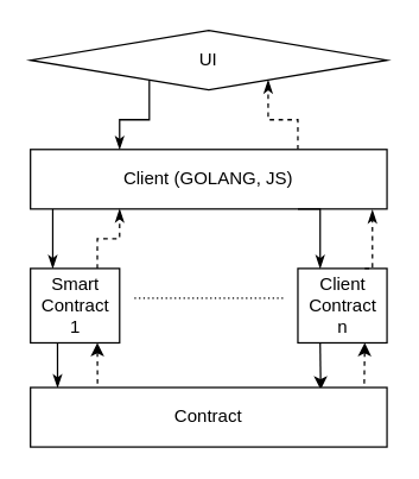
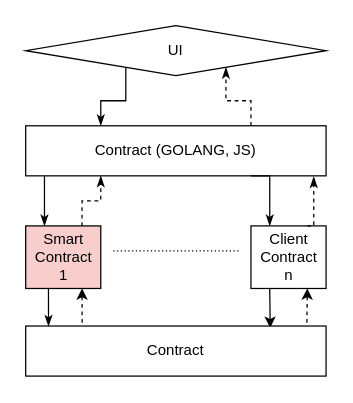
- <mxCell id="4" value="Client (GOLANG, JS)" style="rounded=0;whiteSpace=wrap;html=1;" parent="1" vertex="1"><mxGeometry x="20" y="100" width="240" height="40" as="geometry" /></mxCell>
+ <mxCell id="4" value="Contract (GOLANG, JS)" style="rounded=0;whiteSpace=wrap;html=1;" parent="1" vertex="1"><mxGeometry x="20" y="100" width="240" height="40" as="geometry" /></mxCell>
- <mxCell id="9" value="Smart&lt;br&gt;Contract&lt;br&gt;1" style="html=1;dashed=0;whitespace=wrap;" parent="1" vertex="1"><mxGeometry x="20" y="180" width="60" height="50" as="geometry" /></mxCell>
+ <mxCell id="9" value="Smart&lt;br&gt;Contract&lt;br&gt;1" style="html=1;dashed=0;whitespace=wrap;fillColor=#f8cecc;" parent="1" vertex="1"><mxGeometry x="20" y="180" width="60" height="50" as="geometry" /></mxCell>
